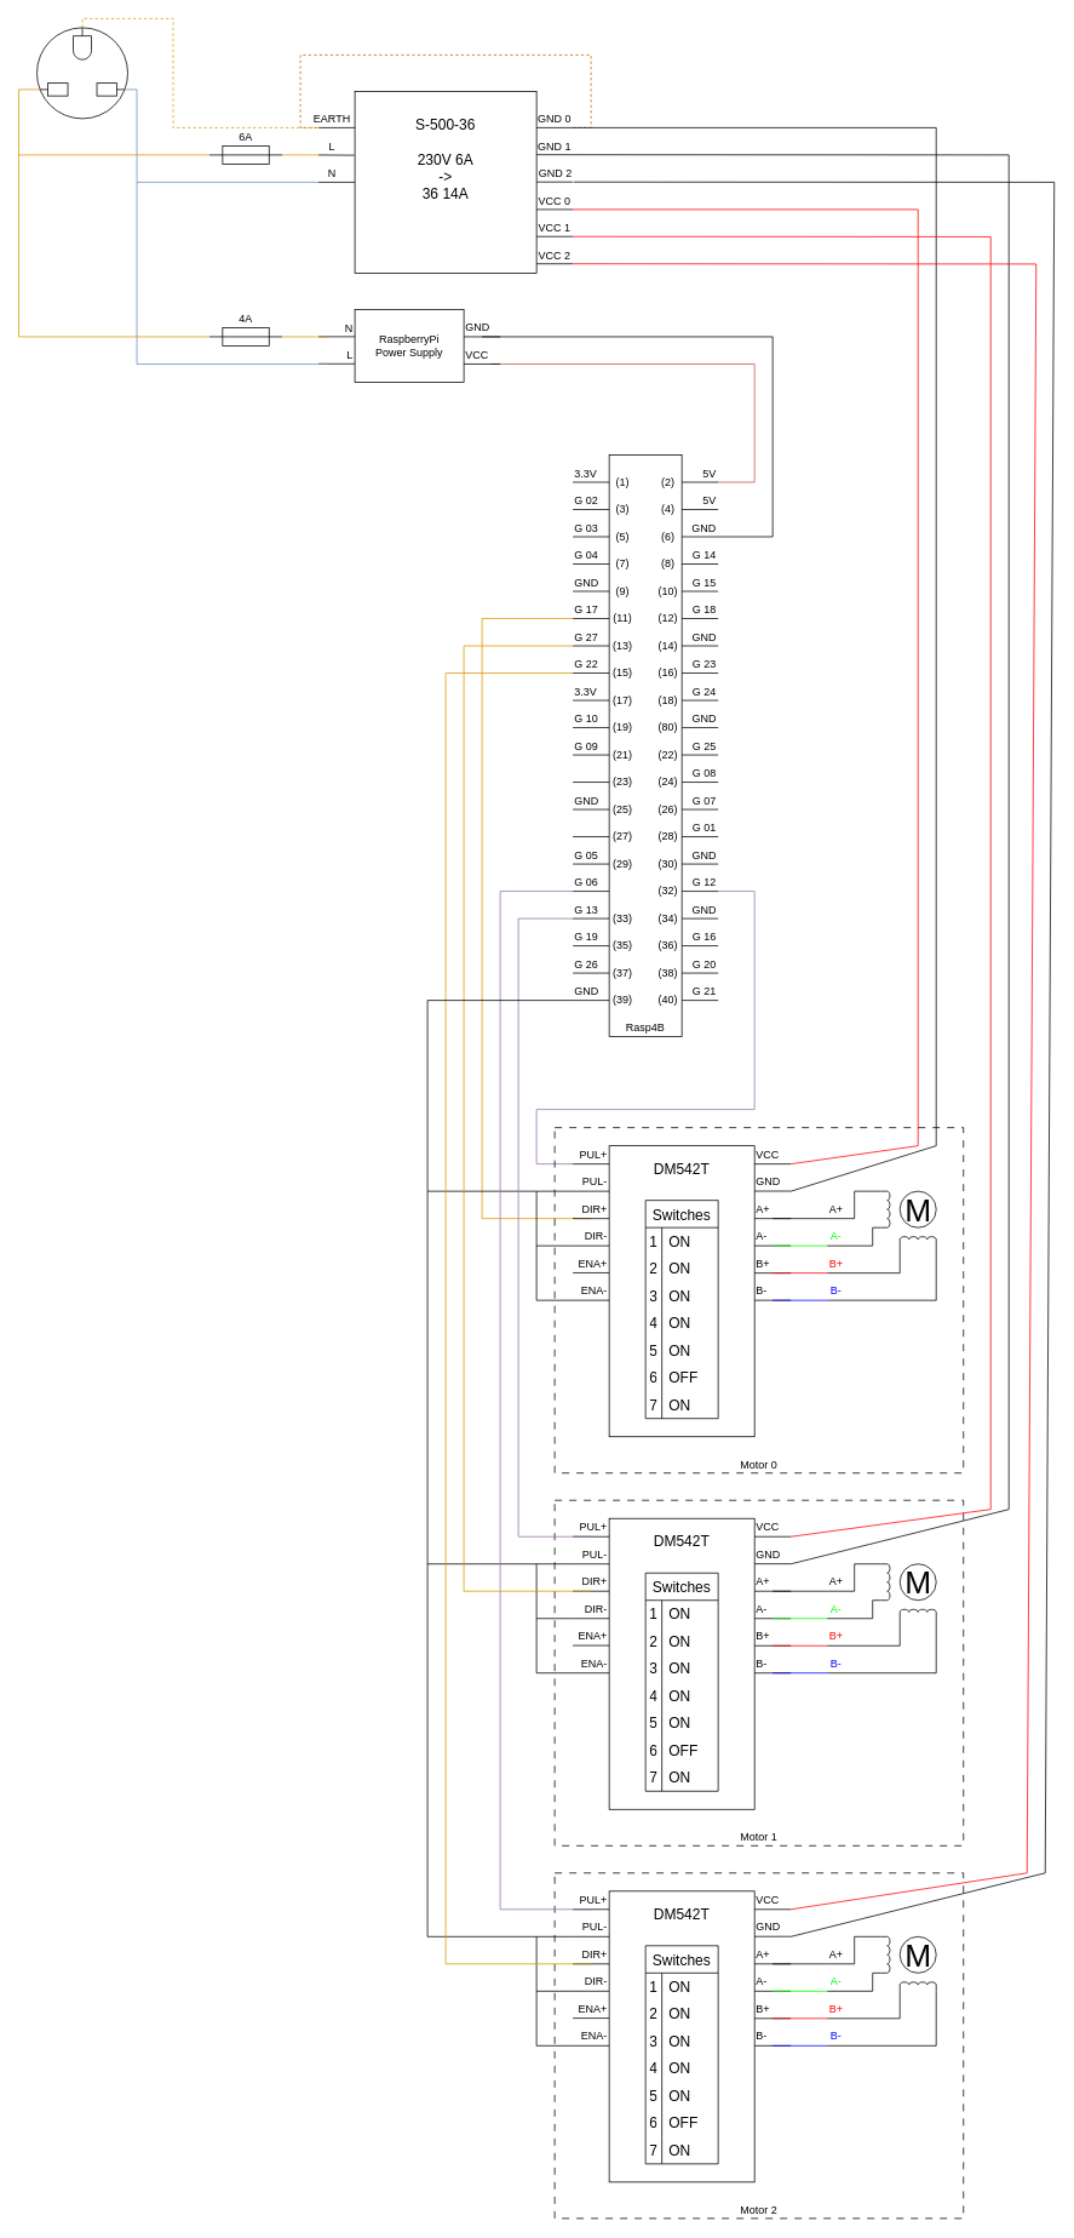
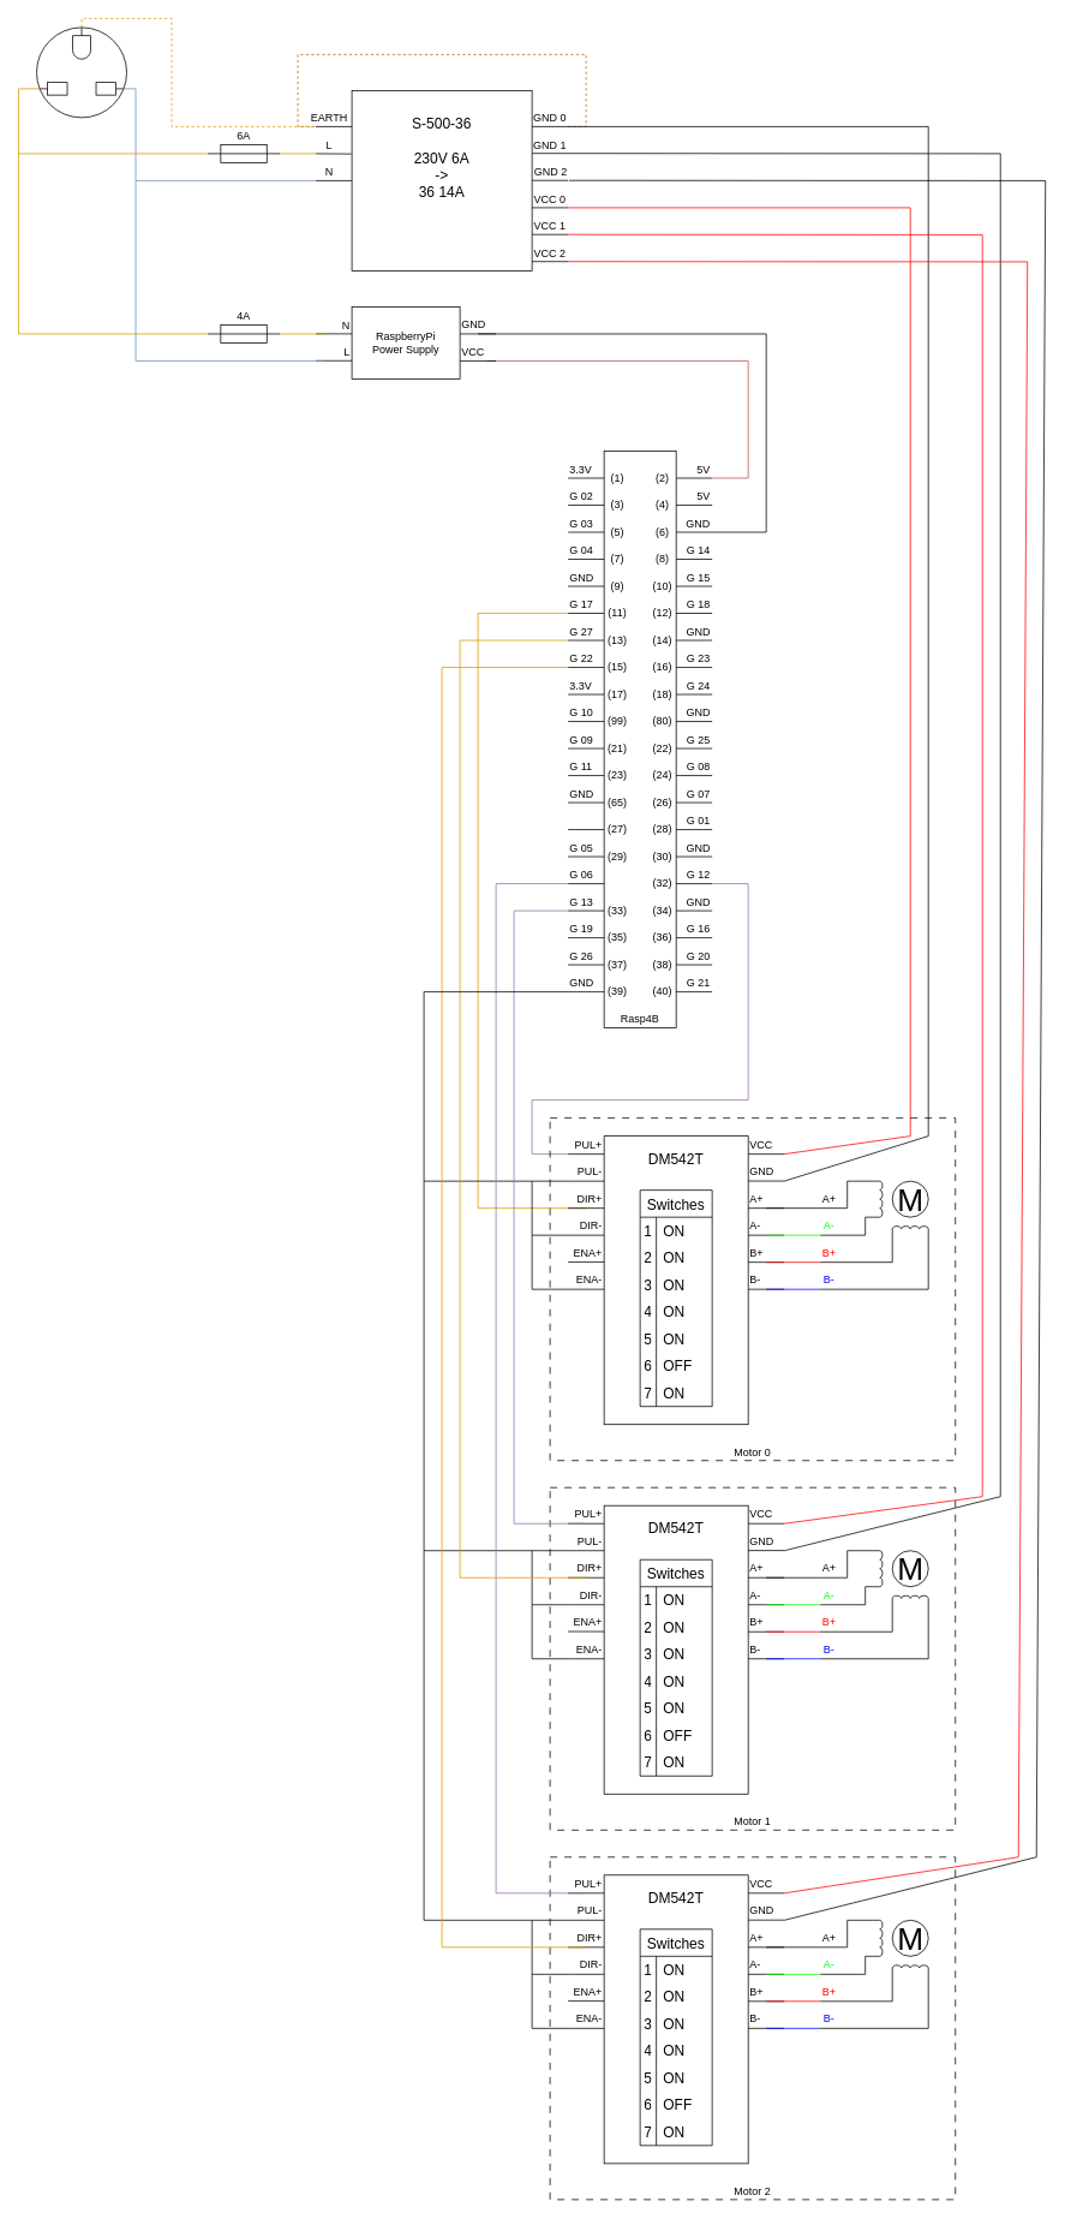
- <mxCell id="86" value="(19)" style="text;html=1;strokeColor=none;fillColor=none;align=center;verticalAlign=middle;whiteSpace=wrap;rounded=0;" parent="66" vertex="1"><mxGeometry x="40" y="270" width="30" height="20" as="geometry" /></mxCell>
+ <mxCell id="86" value="(99)" style="text;html=1;strokeColor=none;fillColor=none;align=center;verticalAlign=middle;whiteSpace=wrap;rounded=0;" parent="66" vertex="1"><mxGeometry x="40" y="270" width="30" height="20" as="geometry" /></mxCell>
+ <mxCell id="117" value="G 11" style="text;html=1;strokeColor=none;fillColor=none;align=left;verticalAlign=bottom;whiteSpace=wrap;rounded=0;" parent="66" vertex="1"><mxGeometry y="310" width="30" height="30" as="geometry" /></mxCell>
- <mxCell id="92" value="(25)" style="text;html=1;strokeColor=none;fillColor=none;align=center;verticalAlign=middle;whiteSpace=wrap;rounded=0;" parent="66" vertex="1"><mxGeometry x="40" y="360" width="30" height="20" as="geometry" /></mxCell>
+ <mxCell id="92" value="(65)" style="text;html=1;strokeColor=none;fillColor=none;align=center;verticalAlign=middle;whiteSpace=wrap;rounded=0;" parent="66" vertex="1"><mxGeometry x="40" y="360" width="30" height="20" as="geometry" /></mxCell>
